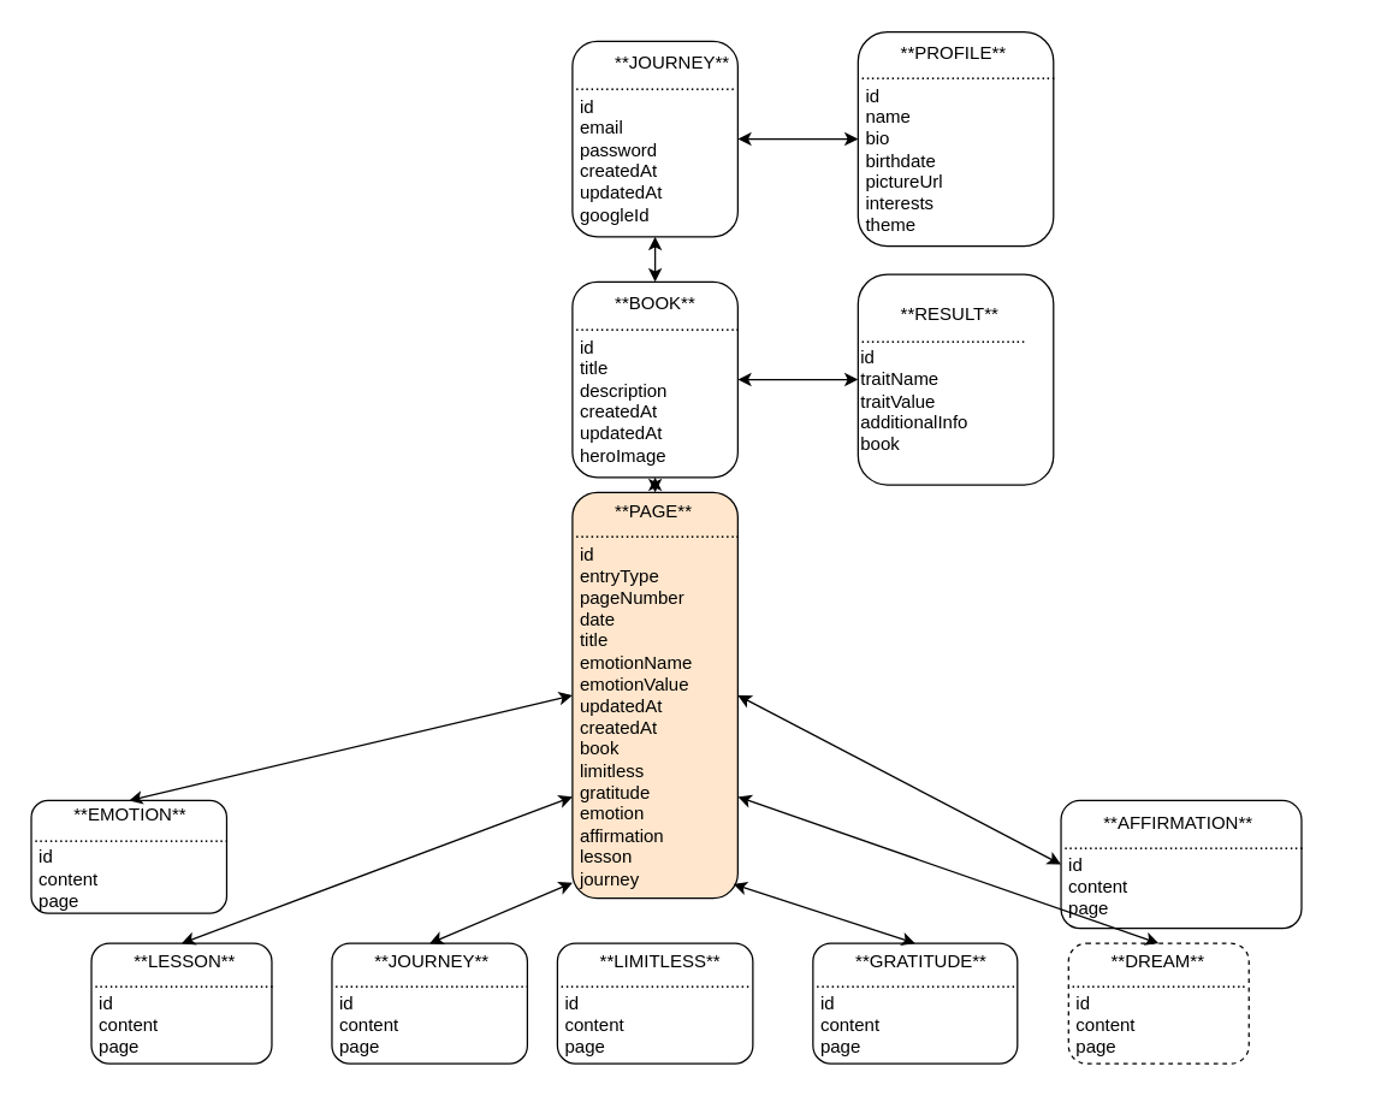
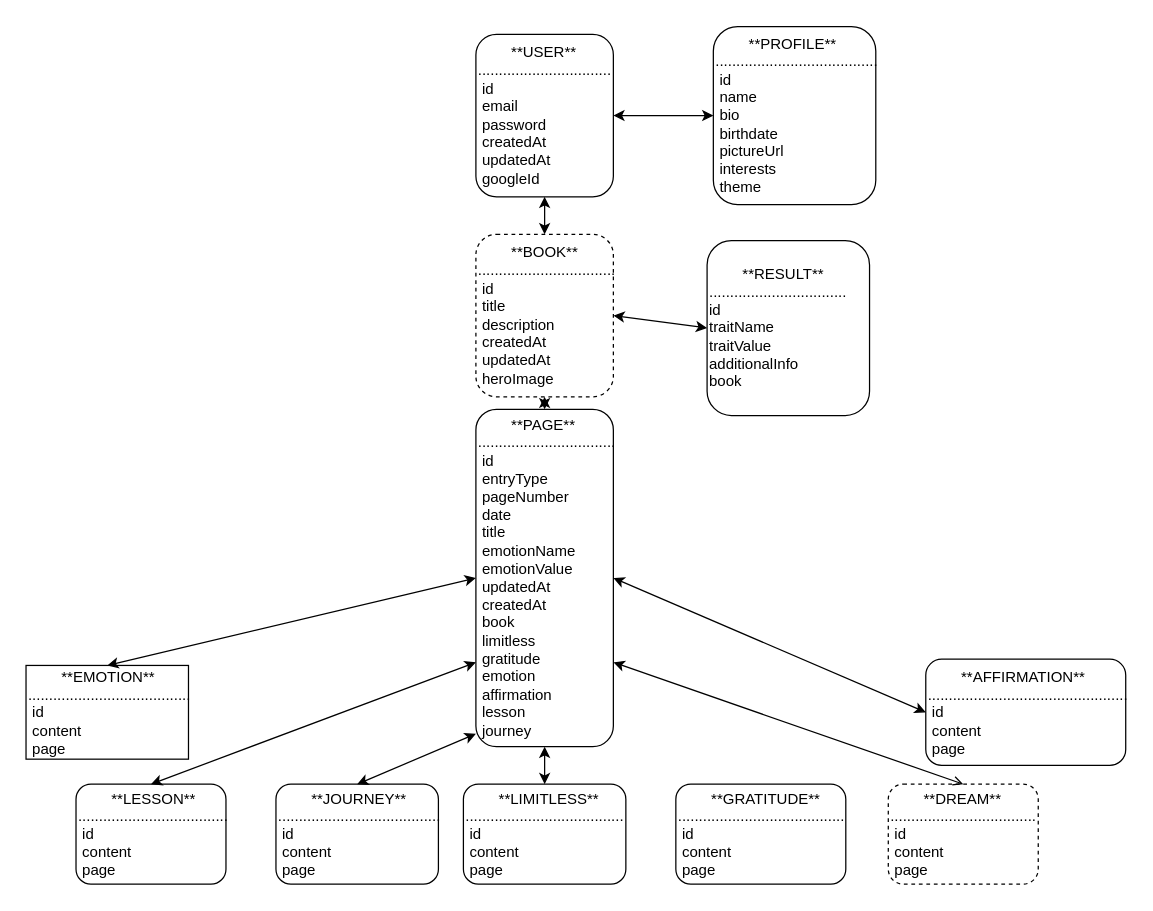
- <mxCell id="2" value="&lt;span style=&quot;white-space: pre;&quot;&gt;&#09;&lt;/span&gt;**&lt;span style=&quot;background-color: initial;&quot;&gt;JOURNEY&lt;/span&gt;**&lt;div&gt;................................&lt;/div&gt;&lt;div&gt;&lt;div&gt;&amp;nbsp;id&lt;/div&gt;&lt;div&gt;&amp;nbsp;email&lt;/div&gt;&lt;div&gt;&amp;nbsp;password&lt;/div&gt;&lt;div&gt;&amp;nbsp;createdAt&lt;/div&gt;&lt;div&gt;&amp;nbsp;updatedAt&lt;/div&gt;&lt;div&gt;&amp;nbsp;googleId&lt;/div&gt;&lt;/div&gt;" style="rounded=1;whiteSpace=wrap;html=1;fontSize=12;glass=0;strokeWidth=1;shadow=0;align=left;" parent="1" vertex="1"><mxGeometry x="380" y="27" width="110" height="130" as="geometry" /></mxCell>
+ <mxCell id="2" value="&lt;span style=&quot;white-space: pre;&quot;&gt;&#09;&lt;/span&gt;**&lt;span style=&quot;background-color: initial;&quot;&gt;USER&lt;/span&gt;**&lt;div&gt;................................&lt;/div&gt;&lt;div&gt;&lt;div&gt;&amp;nbsp;id&lt;/div&gt;&lt;div&gt;&amp;nbsp;email&lt;/div&gt;&lt;div&gt;&amp;nbsp;password&lt;/div&gt;&lt;div&gt;&amp;nbsp;createdAt&lt;/div&gt;&lt;div&gt;&amp;nbsp;updatedAt&lt;/div&gt;&lt;div&gt;&amp;nbsp;googleId&lt;/div&gt;&lt;/div&gt;" style="rounded=1;whiteSpace=wrap;html=1;fontSize=12;glass=0;strokeWidth=1;shadow=0;align=left;" parent="1" vertex="1"><mxGeometry x="380" y="27" width="110" height="130" as="geometry" /></mxCell>
- <mxCell id="5" value="&lt;span style=&quot;white-space: pre;&quot;&gt;&#09;&lt;/span&gt;**BOOK**&lt;div&gt;.................................&lt;/div&gt;&lt;div&gt;&amp;nbsp;id&lt;/div&gt;&lt;div&gt;&amp;nbsp;title&lt;/div&gt;&lt;div&gt;&amp;nbsp;description&lt;/div&gt;&lt;div&gt;&amp;nbsp;createdAt&lt;/div&gt;&lt;div&gt;&amp;nbsp;updatedAt&lt;/div&gt;&lt;div&gt;&amp;nbsp;heroImage&lt;/div&gt;" style="rounded=1;whiteSpace=wrap;html=1;fontSize=12;glass=0;strokeWidth=1;shadow=0;align=left;" vertex="1" parent="1"><mxGeometry x="380" y="187" width="110" height="130" as="geometry" /></mxCell>
+ <mxCell id="5" value="&lt;span style=&quot;white-space: pre;&quot;&gt;&#09;&lt;/span&gt;**BOOK**&lt;div&gt;.................................&lt;/div&gt;&lt;div&gt;&amp;nbsp;id&lt;/div&gt;&lt;div&gt;&amp;nbsp;title&lt;/div&gt;&lt;div&gt;&amp;nbsp;description&lt;/div&gt;&lt;div&gt;&amp;nbsp;createdAt&lt;/div&gt;&lt;div&gt;&amp;nbsp;updatedAt&lt;/div&gt;&lt;div&gt;&amp;nbsp;heroImage&lt;/div&gt;" style="rounded=1;whiteSpace=wrap;html=1;fontSize=12;glass=0;strokeWidth=1;shadow=0;align=left;dashed=1;" vertex="1" parent="1"><mxGeometry x="380" y="187" width="110" height="130" as="geometry" /></mxCell>
- <mxCell id="23" value="&lt;span style=&quot;white-space: pre;&quot;&gt;&#09;&lt;/span&gt;**RESULT**&lt;div&gt;.................................&lt;br&gt;&lt;div&gt;id&lt;/div&gt;&lt;div&gt;traitName&lt;/div&gt;&lt;div&gt;traitValue&lt;/div&gt;&lt;div&gt;additionalInfo&lt;/div&gt;&lt;div&gt;book&lt;/div&gt;&lt;/div&gt;" style="rounded=1;whiteSpace=wrap;html=1;fontSize=12;glass=0;strokeWidth=1;shadow=0;align=left;" vertex="1" parent="1"><mxGeometry x="570" y="182" width="130" height="140" as="geometry" /></mxCell>
+ <mxCell id="23" value="&lt;span style=&quot;white-space: pre;&quot;&gt;&#09;&lt;/span&gt;**RESULT**&lt;div&gt;.................................&lt;br&gt;&lt;div&gt;id&lt;/div&gt;&lt;div&gt;traitName&lt;/div&gt;&lt;div&gt;traitValue&lt;/div&gt;&lt;div&gt;additionalInfo&lt;/div&gt;&lt;div&gt;book&lt;/div&gt;&lt;/div&gt;" style="rounded=1;whiteSpace=wrap;html=1;fontSize=12;glass=0;strokeWidth=1;shadow=0;align=left;" vertex="1" parent="1"><mxGeometry x="565" y="192" width="130" height="140" as="geometry" /></mxCell>
- <mxCell id="7" value="&lt;span style=&quot;white-space: pre;&quot;&gt;&#09;&lt;/span&gt;**PAGE**&lt;div&gt;.................................&lt;br&gt;&lt;div&gt;&amp;nbsp;id&lt;/div&gt;&lt;div&gt;&amp;nbsp;entryType&lt;/div&gt;&lt;div&gt;&amp;nbsp;pageNumber&lt;/div&gt;&lt;div&gt;&amp;nbsp;date&lt;/div&gt;&lt;div&gt;&amp;nbsp;title&lt;/div&gt;&lt;div&gt;&amp;nbsp;emotionName&lt;/div&gt;&lt;div&gt;&amp;nbsp;emotionValue&lt;/div&gt;&lt;div&gt;&amp;nbsp;updatedAt&lt;/div&gt;&lt;div&gt;&amp;nbsp;createdAt&lt;/div&gt;&lt;div&gt;&amp;nbsp;book&lt;/div&gt;&lt;div&gt;&amp;nbsp;limitless&lt;/div&gt;&lt;div&gt;&amp;nbsp;gratitude&lt;/div&gt;&lt;div&gt;&amp;nbsp;emotion&lt;/div&gt;&lt;div&gt;&amp;nbsp;affirmation&lt;/div&gt;&lt;div&gt;&amp;nbsp;lesson&lt;/div&gt;&lt;div&gt;&amp;nbsp;journey&lt;/div&gt;&lt;/div&gt;" style="rounded=1;whiteSpace=wrap;html=1;fontSize=12;glass=0;strokeWidth=1;shadow=0;align=left;fillColor=#ffe6cc;" vertex="1" parent="1"><mxGeometry x="380" y="327" width="110" height="270" as="geometry" /></mxCell>
+ <mxCell id="7" value="&lt;span style=&quot;white-space: pre;&quot;&gt;&#09;&lt;/span&gt;**PAGE**&lt;div&gt;.................................&lt;br&gt;&lt;div&gt;&amp;nbsp;id&lt;/div&gt;&lt;div&gt;&amp;nbsp;entryType&lt;/div&gt;&lt;div&gt;&amp;nbsp;pageNumber&lt;/div&gt;&lt;div&gt;&amp;nbsp;date&lt;/div&gt;&lt;div&gt;&amp;nbsp;title&lt;/div&gt;&lt;div&gt;&amp;nbsp;emotionName&lt;/div&gt;&lt;div&gt;&amp;nbsp;emotionValue&lt;/div&gt;&lt;div&gt;&amp;nbsp;updatedAt&lt;/div&gt;&lt;div&gt;&amp;nbsp;createdAt&lt;/div&gt;&lt;div&gt;&amp;nbsp;book&lt;/div&gt;&lt;div&gt;&amp;nbsp;limitless&lt;/div&gt;&lt;div&gt;&amp;nbsp;gratitude&lt;/div&gt;&lt;div&gt;&amp;nbsp;emotion&lt;/div&gt;&lt;div&gt;&amp;nbsp;affirmation&lt;/div&gt;&lt;div&gt;&amp;nbsp;lesson&lt;/div&gt;&lt;div&gt;&amp;nbsp;journey&lt;/div&gt;&lt;/div&gt;" style="rounded=1;whiteSpace=wrap;html=1;fontSize=12;glass=0;strokeWidth=1;shadow=0;align=left;" vertex="1" parent="1"><mxGeometry x="380" y="327" width="110" height="270" as="geometry" /></mxCell>
- <mxCell id="14" value="&lt;span style=&quot;white-space: pre;&quot;&gt;&#09;&lt;/span&gt;**EMOTION**&lt;div&gt;.......................................&lt;br&gt;&lt;div&gt;&amp;nbsp;id&lt;/div&gt;&lt;div&gt;&amp;nbsp;content&lt;/div&gt;&lt;div&gt;&amp;nbsp;page&lt;/div&gt;&lt;/div&gt;" style="rounded=1;whiteSpace=wrap;html=1;fontSize=12;glass=0;strokeWidth=1;shadow=0;align=left;" vertex="1" parent="1"><mxGeometry x="20" y="532" width="130" height="75" as="geometry" /></mxCell>
+ <mxCell id="14" value="&lt;span style=&quot;white-space: pre;&quot;&gt;&#09;&lt;/span&gt;**EMOTION**&lt;div&gt;.......................................&lt;br&gt;&lt;div&gt;&amp;nbsp;id&lt;/div&gt;&lt;div&gt;&amp;nbsp;content&lt;/div&gt;&lt;div&gt;&amp;nbsp;page&lt;/div&gt;&lt;/div&gt;" style="whiteSpace=wrap;html=1;fontSize=12;glass=0;strokeWidth=1;shadow=0;align=left;rounded=0;" vertex="1" parent="1"><mxGeometry x="20" y="532" width="130" height="75" as="geometry" /></mxCell>
- <mxCell id="15" value="&lt;span style=&quot;white-space: pre;&quot;&gt;&#09;&lt;/span&gt;**AFFIRMATION**&lt;div&gt;................................................&lt;br&gt;&lt;div&gt;&lt;div&gt;&amp;nbsp;id&lt;/div&gt;&lt;div&gt;&amp;nbsp;content&lt;/div&gt;&lt;div&gt;&amp;nbsp;page&lt;/div&gt;&lt;/div&gt;&lt;/div&gt;" style="rounded=1;whiteSpace=wrap;html=1;fontSize=12;glass=0;strokeWidth=1;shadow=0;align=left;" vertex="1" parent="1"><mxGeometry x="705" y="532" width="160" height="85" as="geometry" /></mxCell>
+ <mxCell id="15" value="&lt;span style=&quot;white-space: pre;&quot;&gt;&#09;&lt;/span&gt;**AFFIRMATION**&lt;div&gt;................................................&lt;br&gt;&lt;div&gt;&lt;div&gt;&amp;nbsp;id&lt;/div&gt;&lt;div&gt;&amp;nbsp;content&lt;/div&gt;&lt;div&gt;&amp;nbsp;page&lt;/div&gt;&lt;/div&gt;&lt;/div&gt;" style="rounded=1;whiteSpace=wrap;html=1;fontSize=12;glass=0;strokeWidth=1;shadow=0;align=left;" vertex="1" parent="1"><mxGeometry x="740" y="527" width="160" height="85" as="geometry" /></mxCell>
- <mxCell id="20" value="" style="endArrow=classic;startArrow=classic;html=1;rounded=0;entryX=0.5;entryY=0;entryDx=0;entryDy=0;exitX=0.973;exitY=0.965;exitDx=0;exitDy=0;exitPerimeter=0;" edge="1" parent="1" source="7" target="12"><mxGeometry width="50" height="50" relative="1" as="geometry"><mxPoint x="490" y="477" as="sourcePoint" /><mxPoint x="570" y="487" as="targetPoint" /><Array as="points" /></mxGeometry></mxCell>
+ <mxCell id="19" value="" style="endArrow=classic;startArrow=classic;html=1;rounded=0;exitX=0.5;exitY=0;exitDx=0;exitDy=0;" edge="1" parent="1" source="11" target="7"><mxGeometry width="50" height="50" relative="1" as="geometry"><mxPoint x="440" y="557" as="sourcePoint" /><mxPoint x="490" y="507" as="targetPoint" /></mxGeometry></mxCell>
- <mxCell id="21" value="" style="endArrow=classic;startArrow=classic;html=1;rounded=0;entryX=0.5;entryY=0;entryDx=0;entryDy=0;exitX=1;exitY=0.75;exitDx=0;exitDy=0;" edge="1" parent="1" source="7" target="13"><mxGeometry width="50" height="50" relative="1" as="geometry"><mxPoint x="490" y="427" as="sourcePoint" /><mxPoint x="540" y="367" as="targetPoint" /></mxGeometry></mxCell>
+ <mxCell id="21" value="" style="endArrow=open;startArrow=classic;html=1;rounded=0;entryX=0.5;entryY=0;entryDx=0;entryDy=0;exitX=1;exitY=0.75;exitDx=0;exitDy=0;" edge="1" parent="1" source="7" target="13"><mxGeometry width="50" height="50" relative="1" as="geometry"><mxPoint x="490" y="427" as="sourcePoint" /><mxPoint x="540" y="367" as="targetPoint" /></mxGeometry></mxCell>
